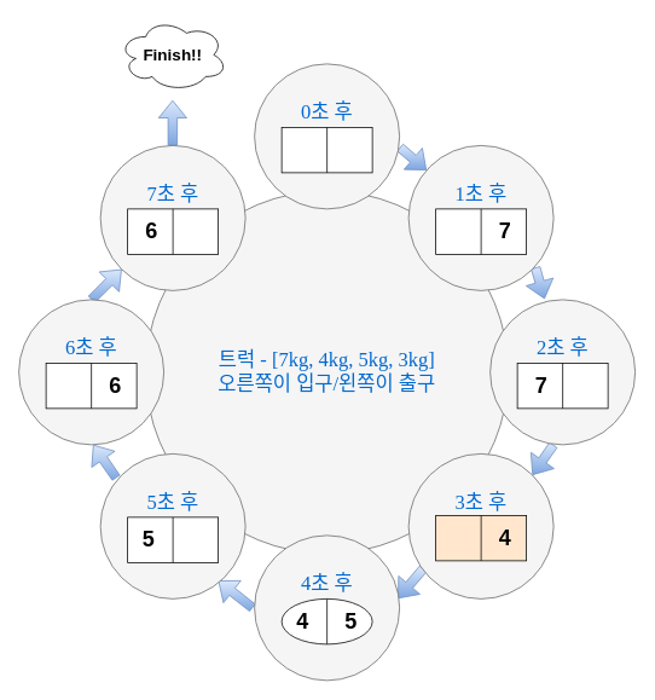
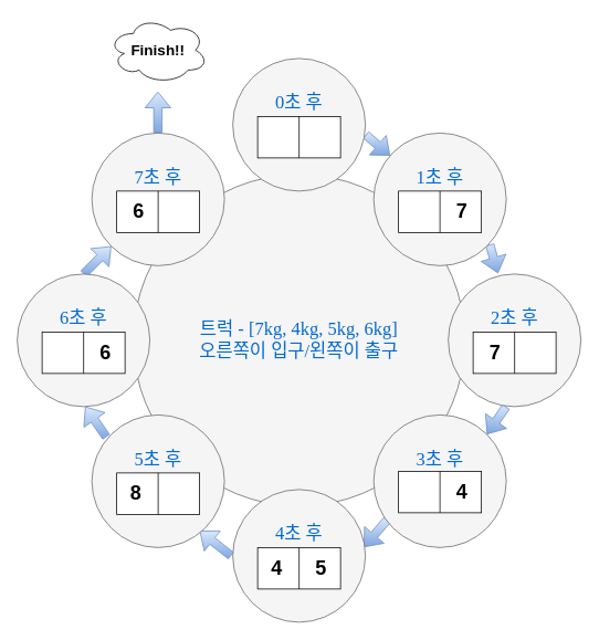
- <mxCell id="9" value="트럭 - [7kg, 4kg, 5kg, 3kg]&lt;br&gt;오른쪽이 입구/왼쪽이 출구" style="ellipse;whiteSpace=wrap;html=1;rounded=0;shadow=0;dashed=0;comic=0;fontFamily=Verdana;fontSize=22;fontColor=#0069D1;fillColor=#f5f5f5;strokeColor=#666666;" parent="1" vertex="1"><mxGeometry x="160" y="210" width="400" height="400" as="geometry" /></mxCell>
+ <mxCell id="9" value="트럭 - [7kg, 4kg, 5kg, 6kg]&lt;br&gt;오른쪽이 입구/왼쪽이 출구" style="ellipse;whiteSpace=wrap;html=1;rounded=0;shadow=0;dashed=0;comic=0;fontFamily=Verdana;fontSize=22;fontColor=#0069D1;fillColor=#f5f5f5;strokeColor=#666666;" parent="1" vertex="1"><mxGeometry x="160" y="210" width="400" height="400" as="geometry" /></mxCell>
- <mxCell id="28" value="&lt;font style=&quot;font-size: 24px&quot;&gt;&lt;b&gt;&amp;nbsp; &amp;nbsp; &amp;nbsp; &amp;nbsp; 4&lt;/b&gt;&lt;/font&gt;" style="rounded=0;whiteSpace=wrap;html=1;fillColor=#ffe6cc;" vertex="1" parent="27"><mxGeometry width="100" height="50" as="geometry" /></mxCell>
+ <mxCell id="28" value="&lt;font style=&quot;font-size: 24px&quot;&gt;&lt;b&gt;&amp;nbsp; &amp;nbsp; &amp;nbsp; &amp;nbsp; 4&lt;/b&gt;&lt;/font&gt;" style="rounded=0;whiteSpace=wrap;html=1;" vertex="1" parent="27"><mxGeometry width="100" height="50" as="geometry" /></mxCell>
- <mxCell id="34" value="&lt;span style=&quot;font-size: 24px&quot;&gt;&lt;b&gt;5&amp;nbsp; &amp;nbsp; &amp;nbsp; &amp;nbsp;&amp;nbsp;&lt;/b&gt;&lt;/span&gt;" style="rounded=0;whiteSpace=wrap;html=1;" vertex="1" parent="33"><mxGeometry width="100" height="50" as="geometry" /></mxCell>
+ <mxCell id="34" value="&lt;span style=&quot;font-size: 24px&quot;&gt;&lt;b&gt;8&amp;nbsp; &amp;nbsp; &amp;nbsp; &amp;nbsp;&amp;nbsp;&lt;/b&gt;&lt;/span&gt;" style="rounded=0;whiteSpace=wrap;html=1;" vertex="1" parent="33"><mxGeometry width="100" height="50" as="geometry" /></mxCell>
- <mxCell id="31" value="&lt;span style=&quot;font-size: 24px&quot;&gt;&lt;b&gt;4&amp;nbsp; &amp;nbsp; &amp;nbsp; 5&lt;/b&gt;&lt;/span&gt;" style="ellipse;whiteSpace=wrap;html=1;" vertex="1" parent="30"><mxGeometry width="100" height="50" as="geometry" /></mxCell>
+ <mxCell id="31" value="&lt;span style=&quot;font-size: 24px&quot;&gt;&lt;b&gt;4&amp;nbsp; &amp;nbsp; &amp;nbsp; 5&lt;/b&gt;&lt;/span&gt;" style="rounded=0;whiteSpace=wrap;html=1;" vertex="1" parent="30"><mxGeometry width="100" height="50" as="geometry" /></mxCell>
